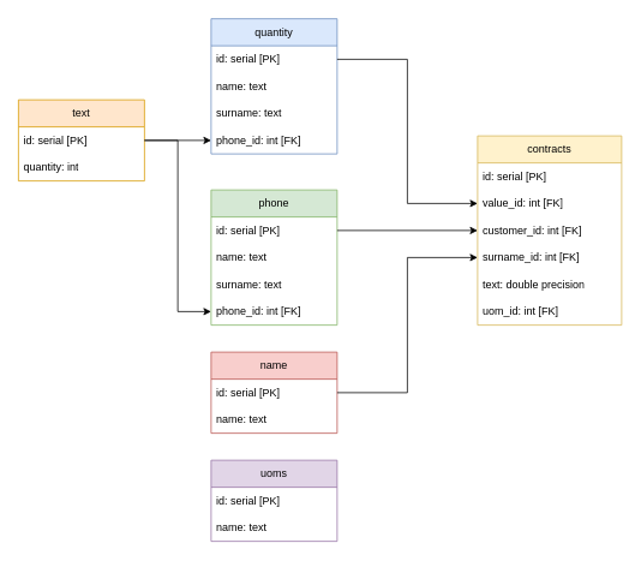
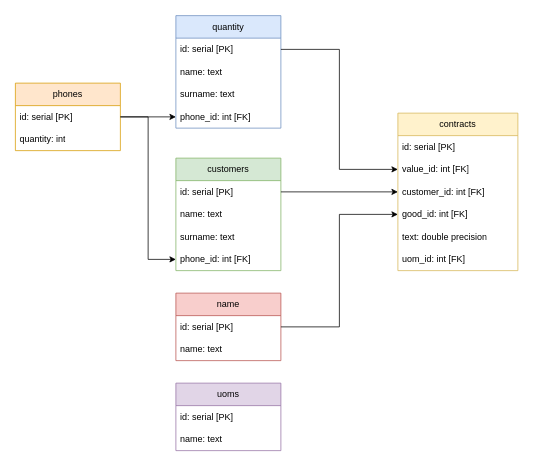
- <mxCell id="19" value="text" style="swimlane;fontStyle=0;childLayout=stackLayout;horizontal=1;startSize=30;horizontalStack=0;resizeParent=1;resizeParentMax=0;resizeLast=0;collapsible=1;marginBottom=0;whiteSpace=wrap;html=1;fillColor=#ffe6cc;strokeColor=#d79b00;" vertex="1" parent="1"><mxGeometry x="20" y="110" width="140" height="90" as="geometry" /></mxCell>
+ <mxCell id="19" value="phones" style="swimlane;fontStyle=0;childLayout=stackLayout;horizontal=1;startSize=30;horizontalStack=0;resizeParent=1;resizeParentMax=0;resizeLast=0;collapsible=1;marginBottom=0;whiteSpace=wrap;html=1;fillColor=#ffe6cc;strokeColor=#d79b00;" vertex="1" parent="1"><mxGeometry x="20" y="110" width="140" height="90" as="geometry" /></mxCell>
- <mxCell id="2" value="phone" style="swimlane;fontStyle=0;childLayout=stackLayout;horizontal=1;startSize=30;horizontalStack=0;resizeParent=1;resizeParentMax=0;resizeLast=0;collapsible=1;marginBottom=0;whiteSpace=wrap;html=1;fillColor=#d5e8d4;strokeColor=#82b366;" vertex="1" parent="1"><mxGeometry x="234" y="210" width="140" height="150" as="geometry" /></mxCell>
+ <mxCell id="2" value="customers" style="swimlane;fontStyle=0;childLayout=stackLayout;horizontal=1;startSize=30;horizontalStack=0;resizeParent=1;resizeParentMax=0;resizeLast=0;collapsible=1;marginBottom=0;whiteSpace=wrap;html=1;fillColor=#d5e8d4;strokeColor=#82b366;" vertex="1" parent="1"><mxGeometry x="234" y="210" width="140" height="150" as="geometry" /></mxCell>
- <mxCell id="16" value="surname_id: int [FK]" style="text;strokeColor=none;fillColor=none;align=left;verticalAlign=middle;spacingLeft=4;spacingRight=4;overflow=hidden;points=[[0,0.5],[1,0.5]];portConstraint=eastwest;rotatable=0;whiteSpace=wrap;html=1;" vertex="1" parent="12"><mxGeometry y="120" width="160" height="30" as="geometry" /></mxCell>
+ <mxCell id="16" value="good_id: int [FK]" style="text;strokeColor=none;fillColor=none;align=left;verticalAlign=middle;spacingLeft=4;spacingRight=4;overflow=hidden;points=[[0,0.5],[1,0.5]];portConstraint=eastwest;rotatable=0;whiteSpace=wrap;html=1;" vertex="1" parent="12"><mxGeometry y="120" width="160" height="30" as="geometry" /></mxCell>
